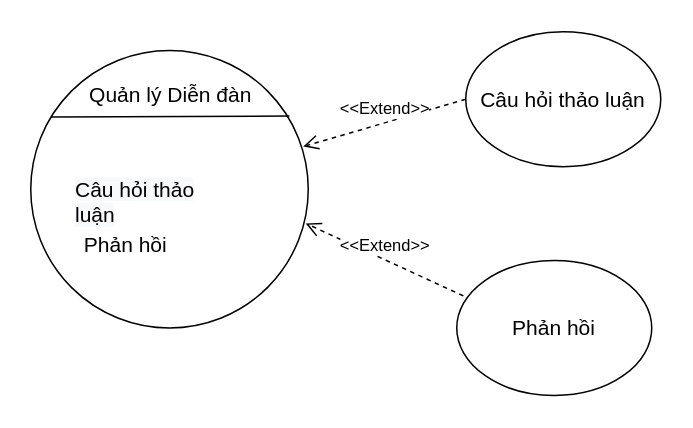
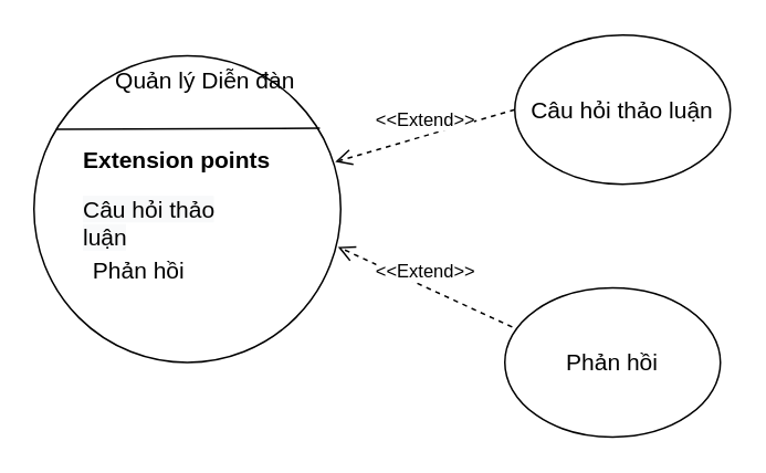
- <mxCell id="4" value="&lt;font style=&quot;font-size: 14px&quot;&gt;Quản lý Diễn đàn&lt;/font&gt;" style="text;html=1;align=center;verticalAlign=middle;resizable=0;points=[];autosize=1;strokeColor=none;fillColor=none;" parent="1" vertex="1"><mxGeometry x="52.5" y="53" width="120" height="20" as="geometry" /></mxCell>
+ <mxCell id="4" value="&lt;font style=&quot;font-size: 14px&quot;&gt;Quản lý Diễn đàn&lt;/font&gt;" style="text;html=1;align=center;verticalAlign=middle;resizable=0;points=[];autosize=1;strokeColor=none;fillColor=none;" parent="1" vertex="1"><mxGeometry x="62.5" y="38" width="120" height="20" as="geometry" /></mxCell>
+ <mxCell id="6" value="&lt;div style=&quot;text-align: center&quot;&gt;&lt;font face=&quot;helvetica&quot; size=&quot;1&quot;&gt;&lt;b style=&quot;font-size: 14px&quot;&gt;Extension points&lt;/b&gt;&lt;/font&gt;&lt;/div&gt;" style="text;whiteSpace=wrap;html=1;" parent="1" vertex="1"><mxGeometry x="47.5" y="80.5" width="130" height="30" as="geometry" /></mxCell>
